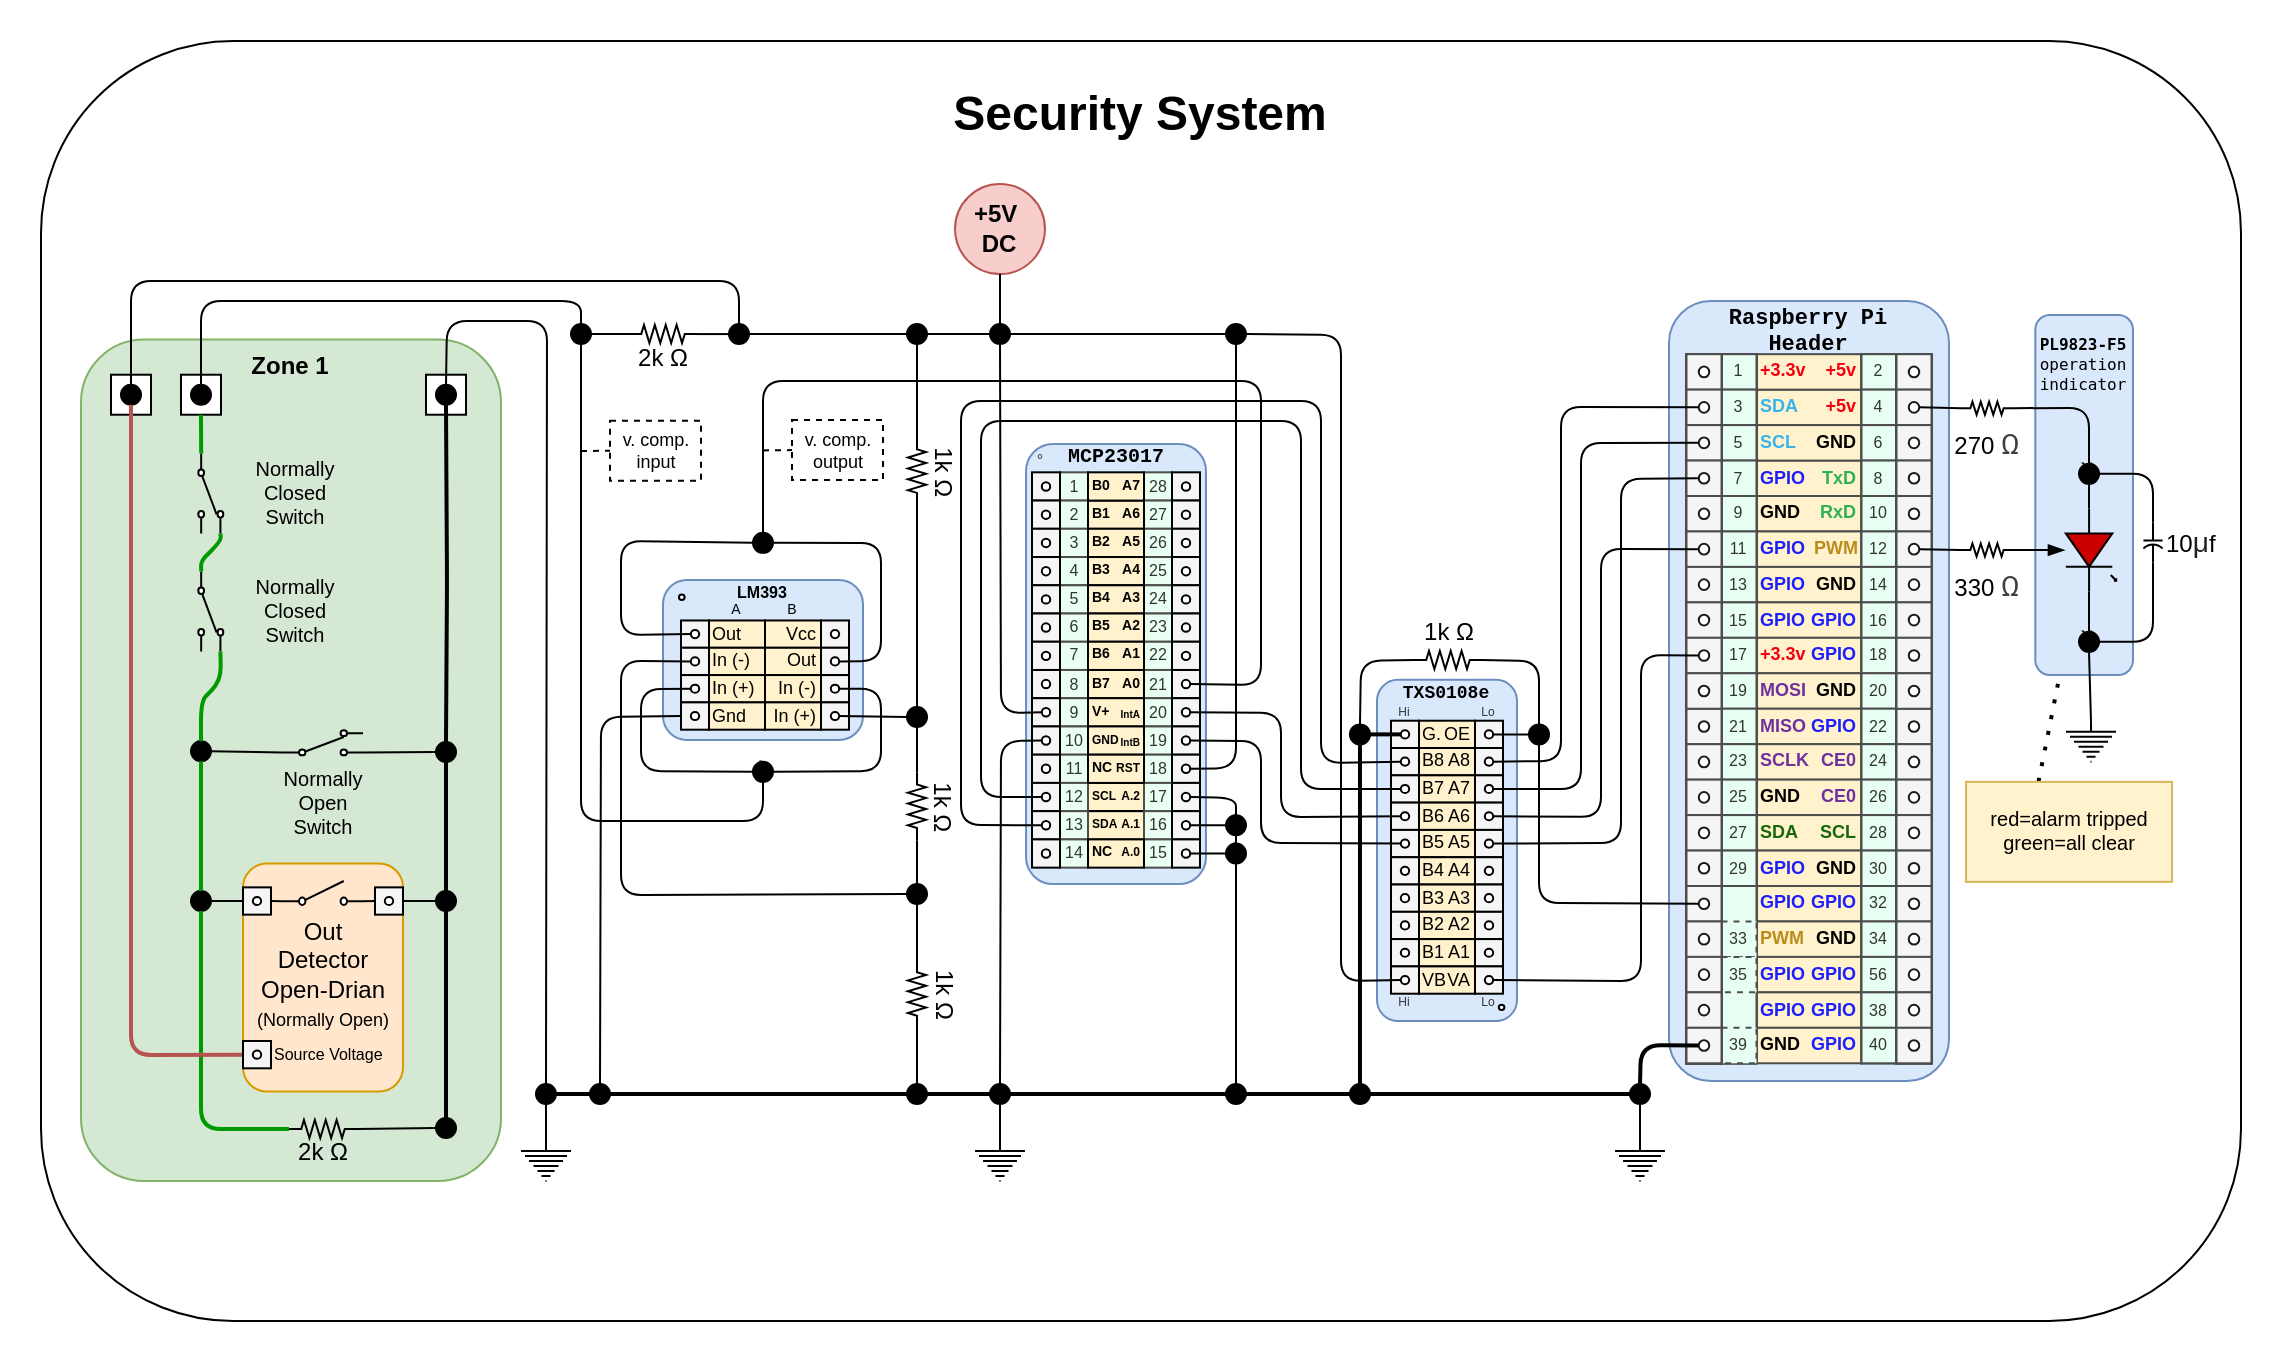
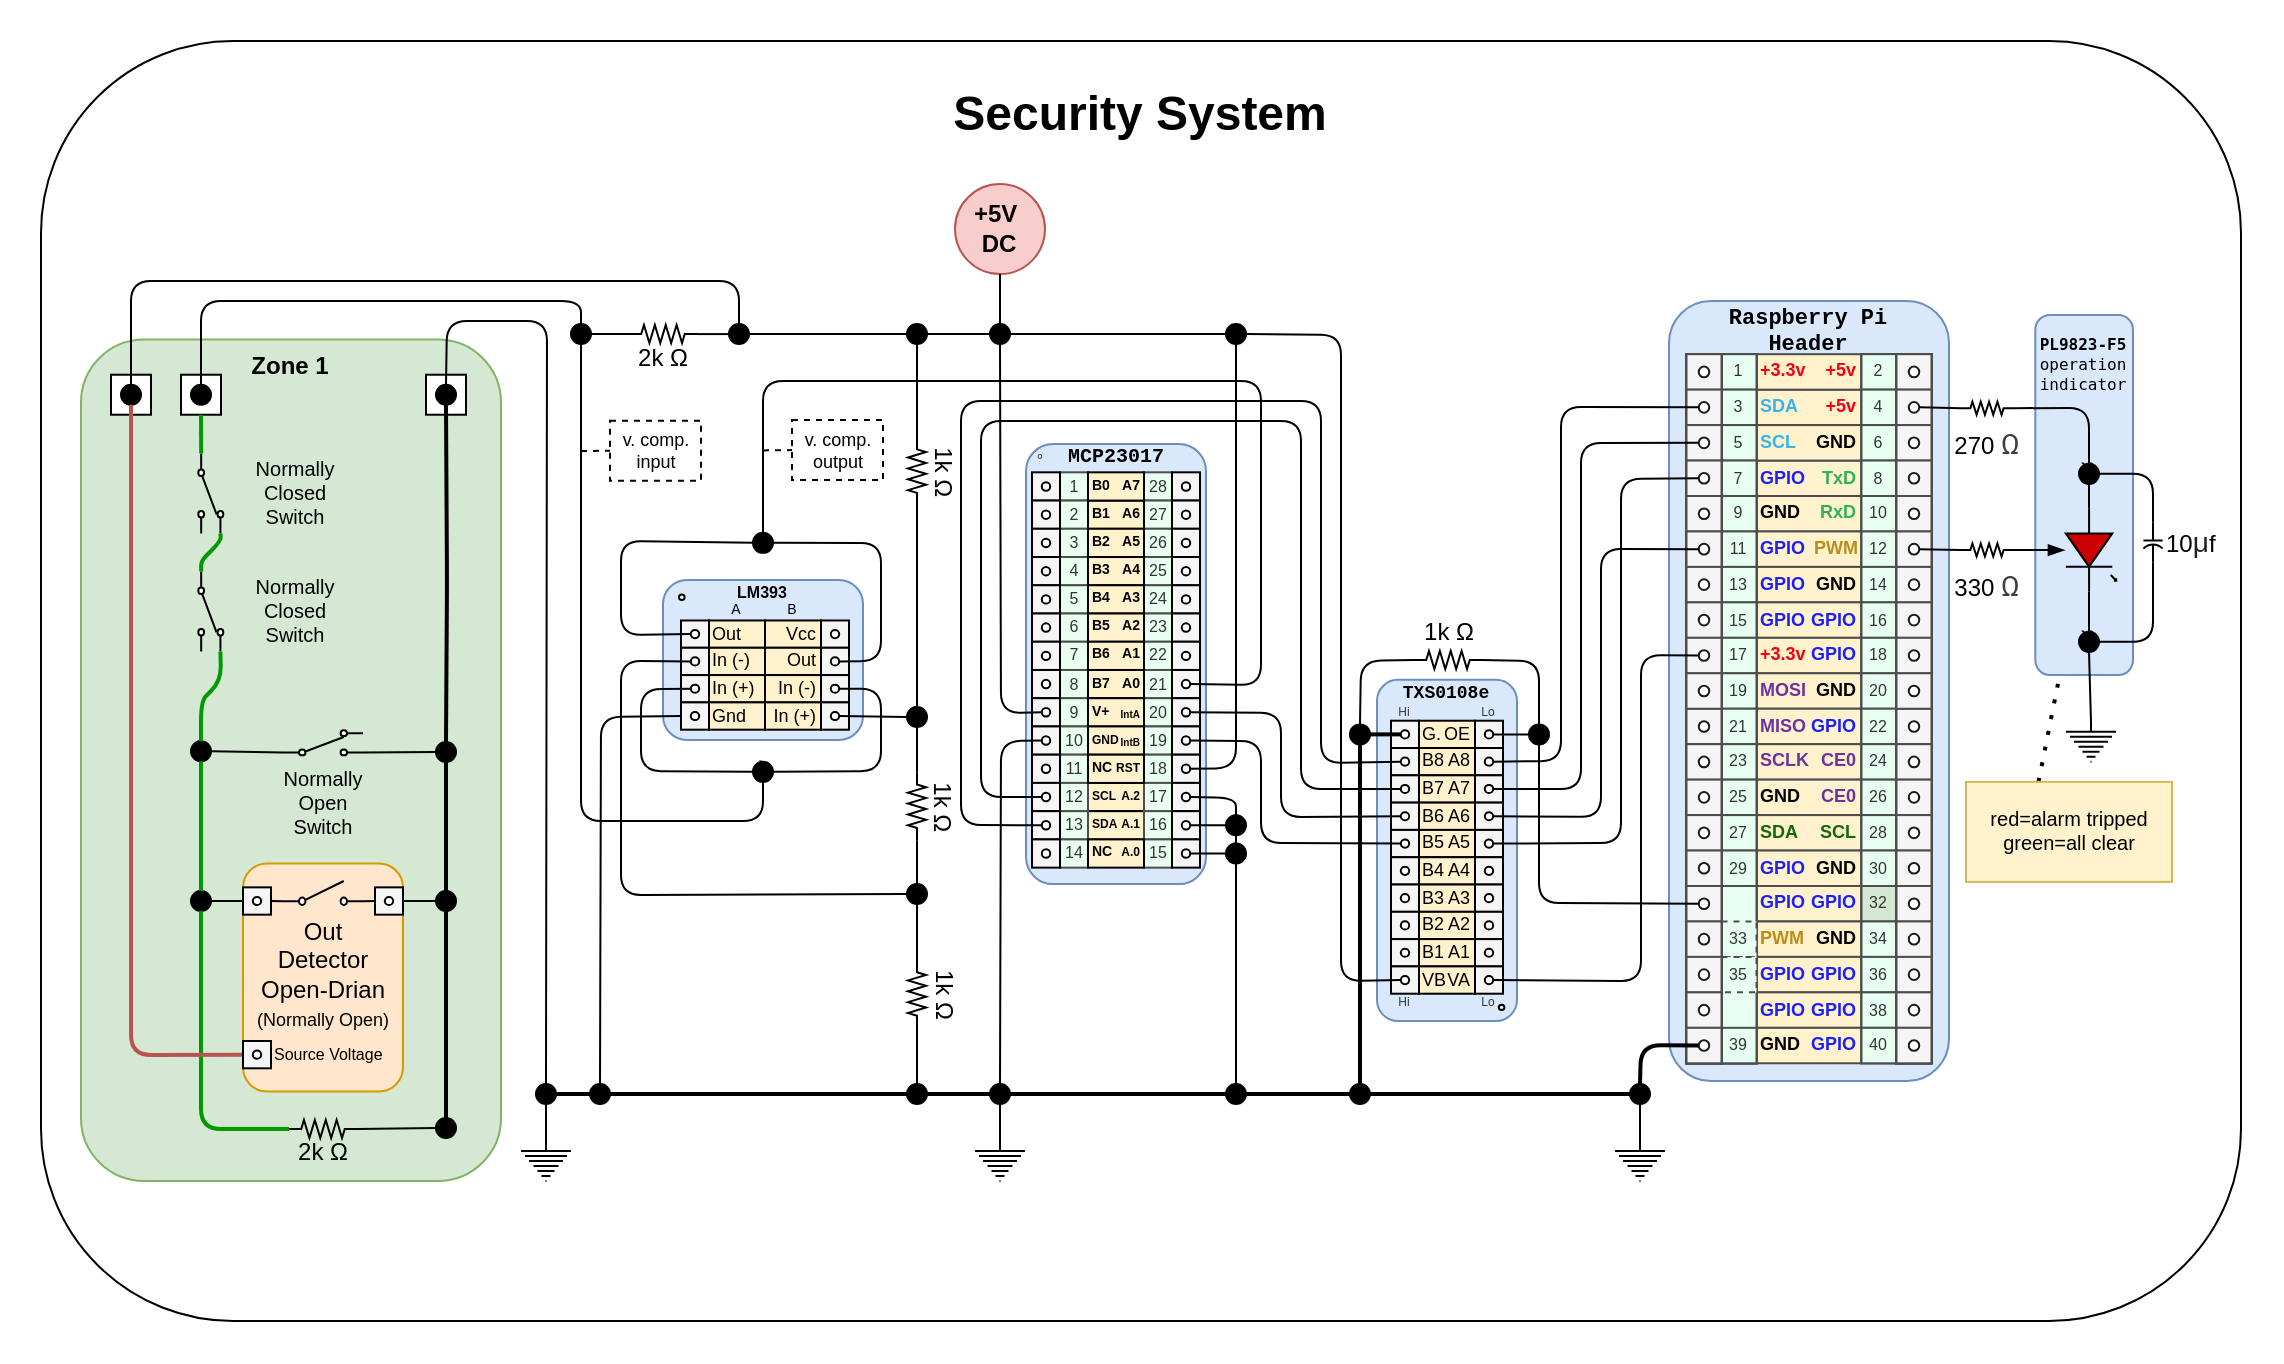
- <mxCell id="155" value="32" style="rounded=0;whiteSpace=wrap;html=1;fillColor=#E7FFF2;fontSize=8;align=center;fontColor=#333333;strokeColor=#4D4D4D;" parent="139" vertex="1"><mxGeometry y="265.909" width="17.5" height="17.727" as="geometry" /></mxCell>
+ <mxCell id="155" value="32" style="rounded=0;whiteSpace=wrap;html=1;fillColor=#d5e8d4;fontSize=8;align=center;fontColor=#333333;strokeColor=#4D4D4D;" parent="139" vertex="1"><mxGeometry y="265.909" width="17.5" height="17.727" as="geometry" /></mxCell>
- <mxCell id="157" value="56" style="rounded=0;whiteSpace=wrap;html=1;fillColor=#E7FFF2;fontSize=8;align=center;fontColor=#333333;strokeColor=#4D4D4D;" parent="139" vertex="1"><mxGeometry y="301.364" width="17.5" height="17.727" as="geometry" /></mxCell>
+ <mxCell id="157" value="36" style="rounded=0;whiteSpace=wrap;html=1;fillColor=#E7FFF2;fontSize=8;align=center;fontColor=#333333;strokeColor=#4D4D4D;" parent="139" vertex="1"><mxGeometry y="301.364" width="17.5" height="17.727" as="geometry" /></mxCell>
- <mxCell id="88" value="39" style="rounded=0;whiteSpace=wrap;html=1;fillColor=#E7FFF2;fontSize=8;align=center;fontColor=#333333;strokeColor=#4D4D4D;dashed=1;" parent="70" vertex="1"><mxGeometry y="336.818" width="17.5" height="17.727" as="geometry" /></mxCell>
+ <mxCell id="88" value="39" style="rounded=0;whiteSpace=wrap;html=1;fillColor=#E7FFF2;fontSize=8;align=center;fontColor=#333333;strokeColor=#4D4D4D;" parent="70" vertex="1"><mxGeometry y="336.818" width="17.5" height="17.727" as="geometry" /></mxCell>
